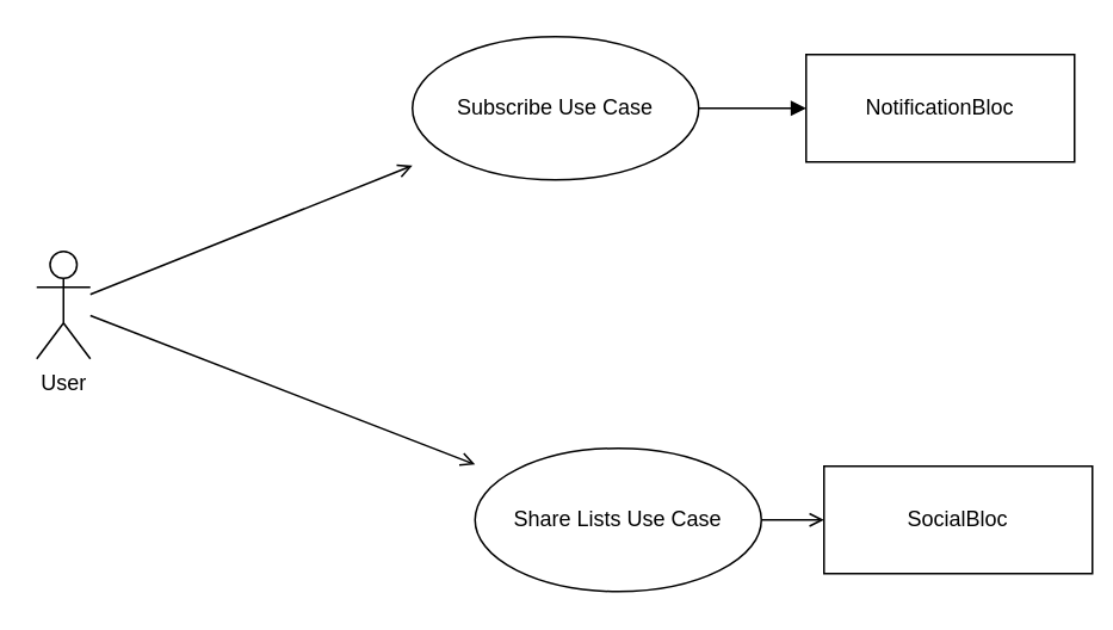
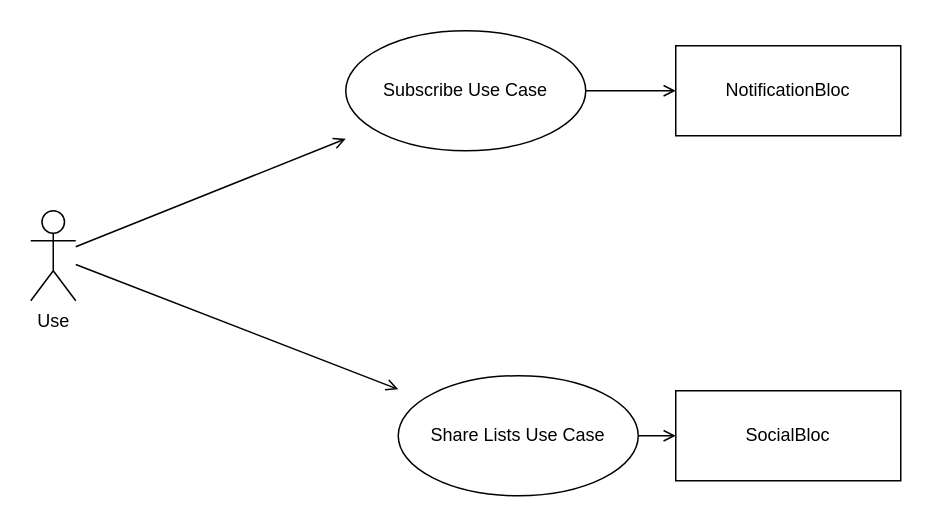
- <mxCell id="9" style="edgeStyle=orthogonalEdgeStyle;rounded=0;orthogonalLoop=1;jettySize=auto;loopDirection=0;endArrow=block;strokeColor=#000000;" edge="1" parent="1" source="3" target="5"><mxGeometry relative="1" as="geometry"><mxPoint x="310" y="100" as="targetPoint" /></mxGeometry></mxCell>
+ <mxCell id="9" style="edgeStyle=orthogonalEdgeStyle;rounded=0;orthogonalLoop=1;jettySize=auto;loopDirection=0;endArrow=open;strokeColor=#000000;" edge="1" parent="1" source="3" target="5"><mxGeometry relative="1" as="geometry"><mxPoint x="310" y="100" as="targetPoint" /></mxGeometry></mxCell>
- <mxCell id="2" value="User" style="shape=umlActor;verticalLabelPosition=bottom;verticalAlign=top;html=1;" vertex="1" parent="1"><mxGeometry x="20" y="140" width="30" height="60" as="geometry" /></mxCell>
+ <mxCell id="2" value="Use" style="shape=umlActor;verticalLabelPosition=bottom;verticalAlign=top;html=1;" vertex="1" parent="1"><mxGeometry x="20" y="140" width="30" height="60" as="geometry" /></mxCell>
- <mxCell id="6" value="SocialBloc" style="shape=umlComponent;whiteSpace=wrap;html=1;" vertex="1" parent="1"><mxGeometry x="460" y="260" width="150" height="60" as="geometry" /></mxCell>
+ <mxCell id="6" value="SocialBloc" style="shape=umlComponent;whiteSpace=wrap;html=1;" vertex="1" parent="1"><mxGeometry x="450" y="260" width="150" height="60" as="geometry" /></mxCell>
